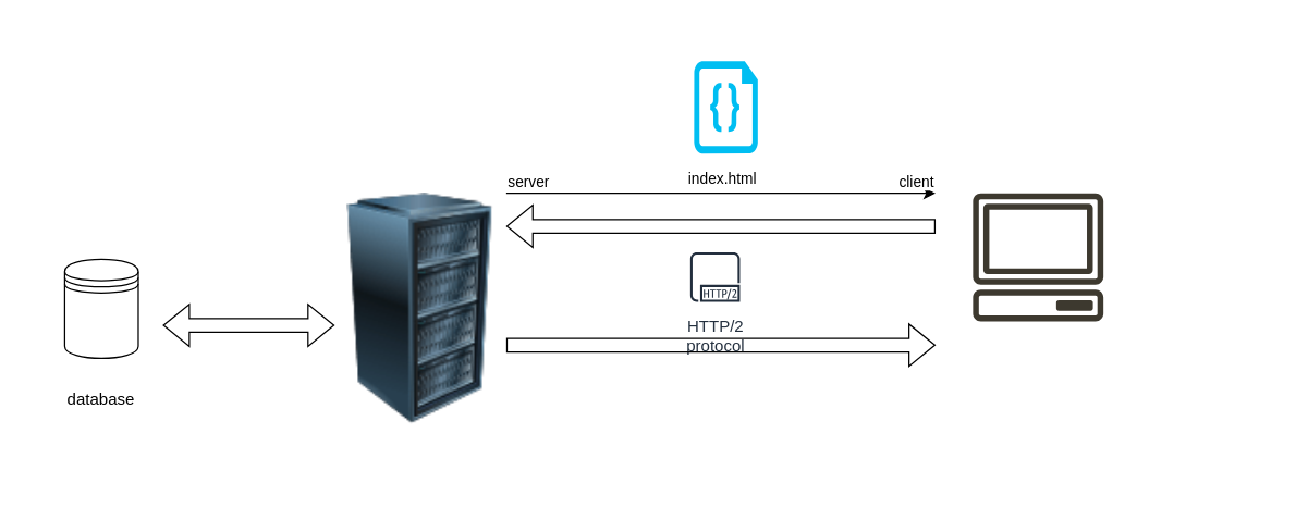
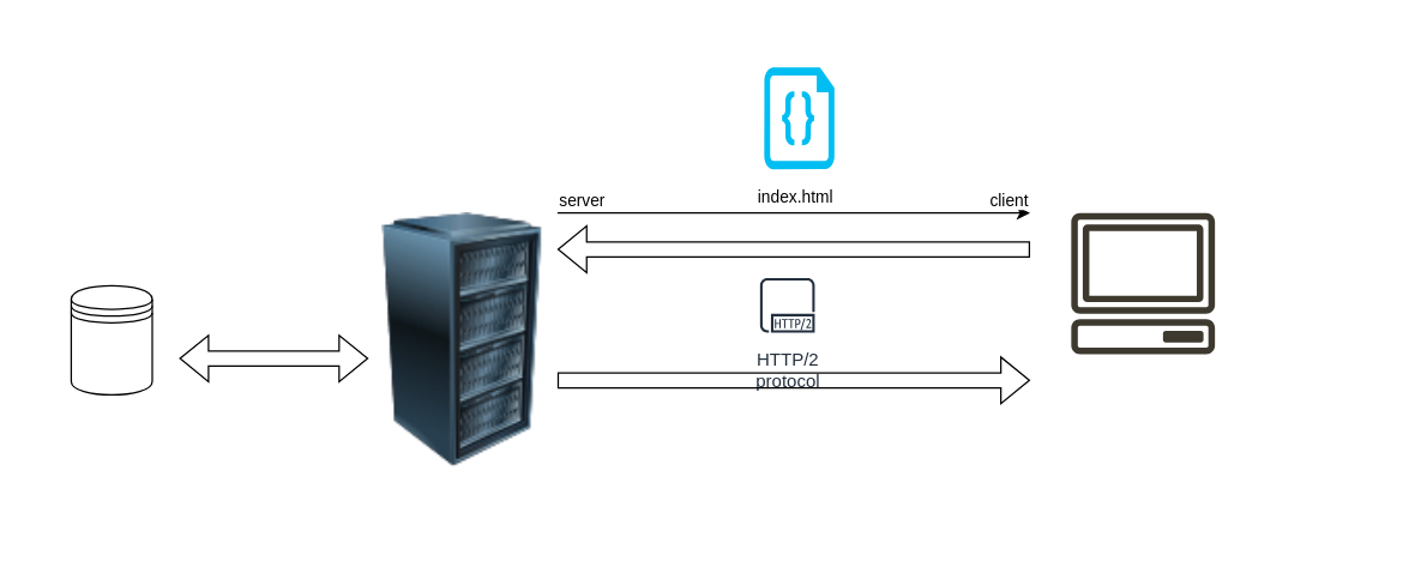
- <mxCell id="5" value="&lt;div&gt;database&lt;/div&gt;" style="text;html=1;align=center;verticalAlign=middle;whiteSpace=wrap;rounded=0;" vertex="1" parent="3"><mxGeometry y="85" width="54.059" height="36.429" as="geometry" /></mxCell>
